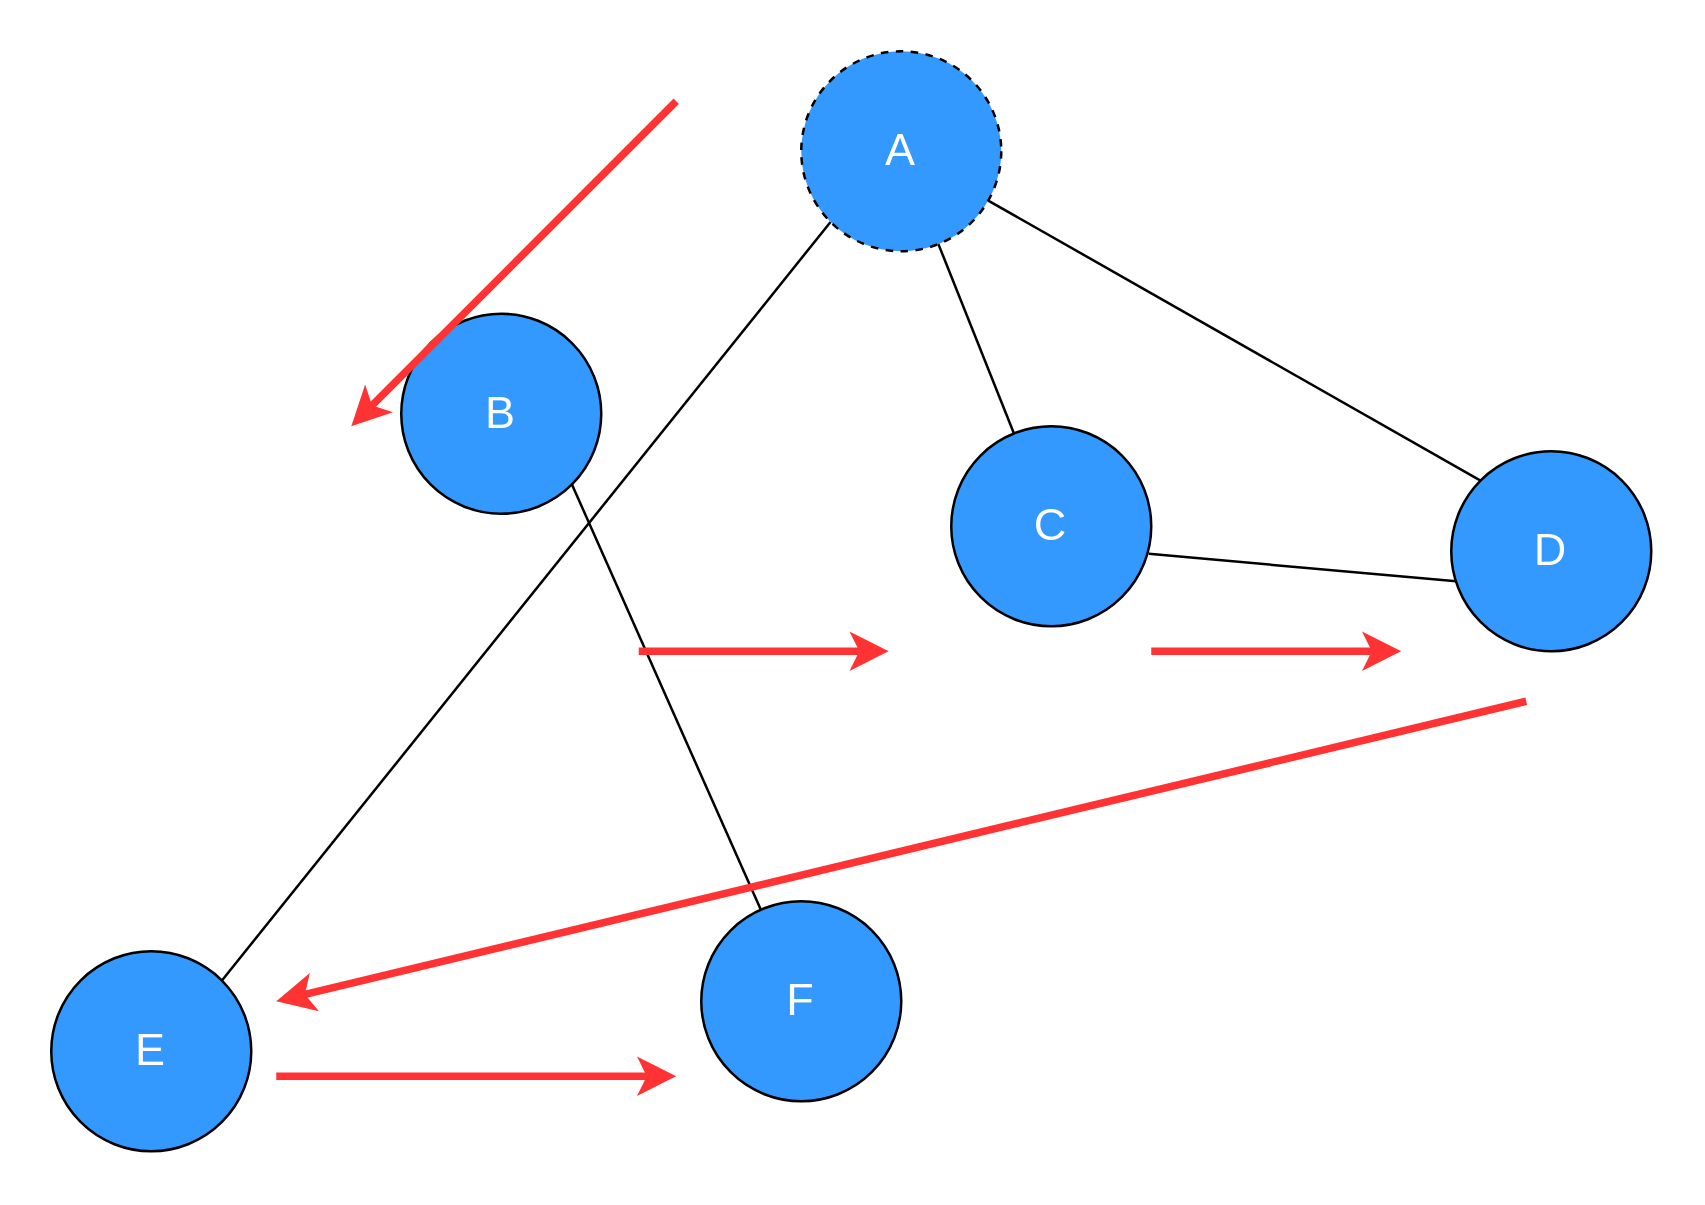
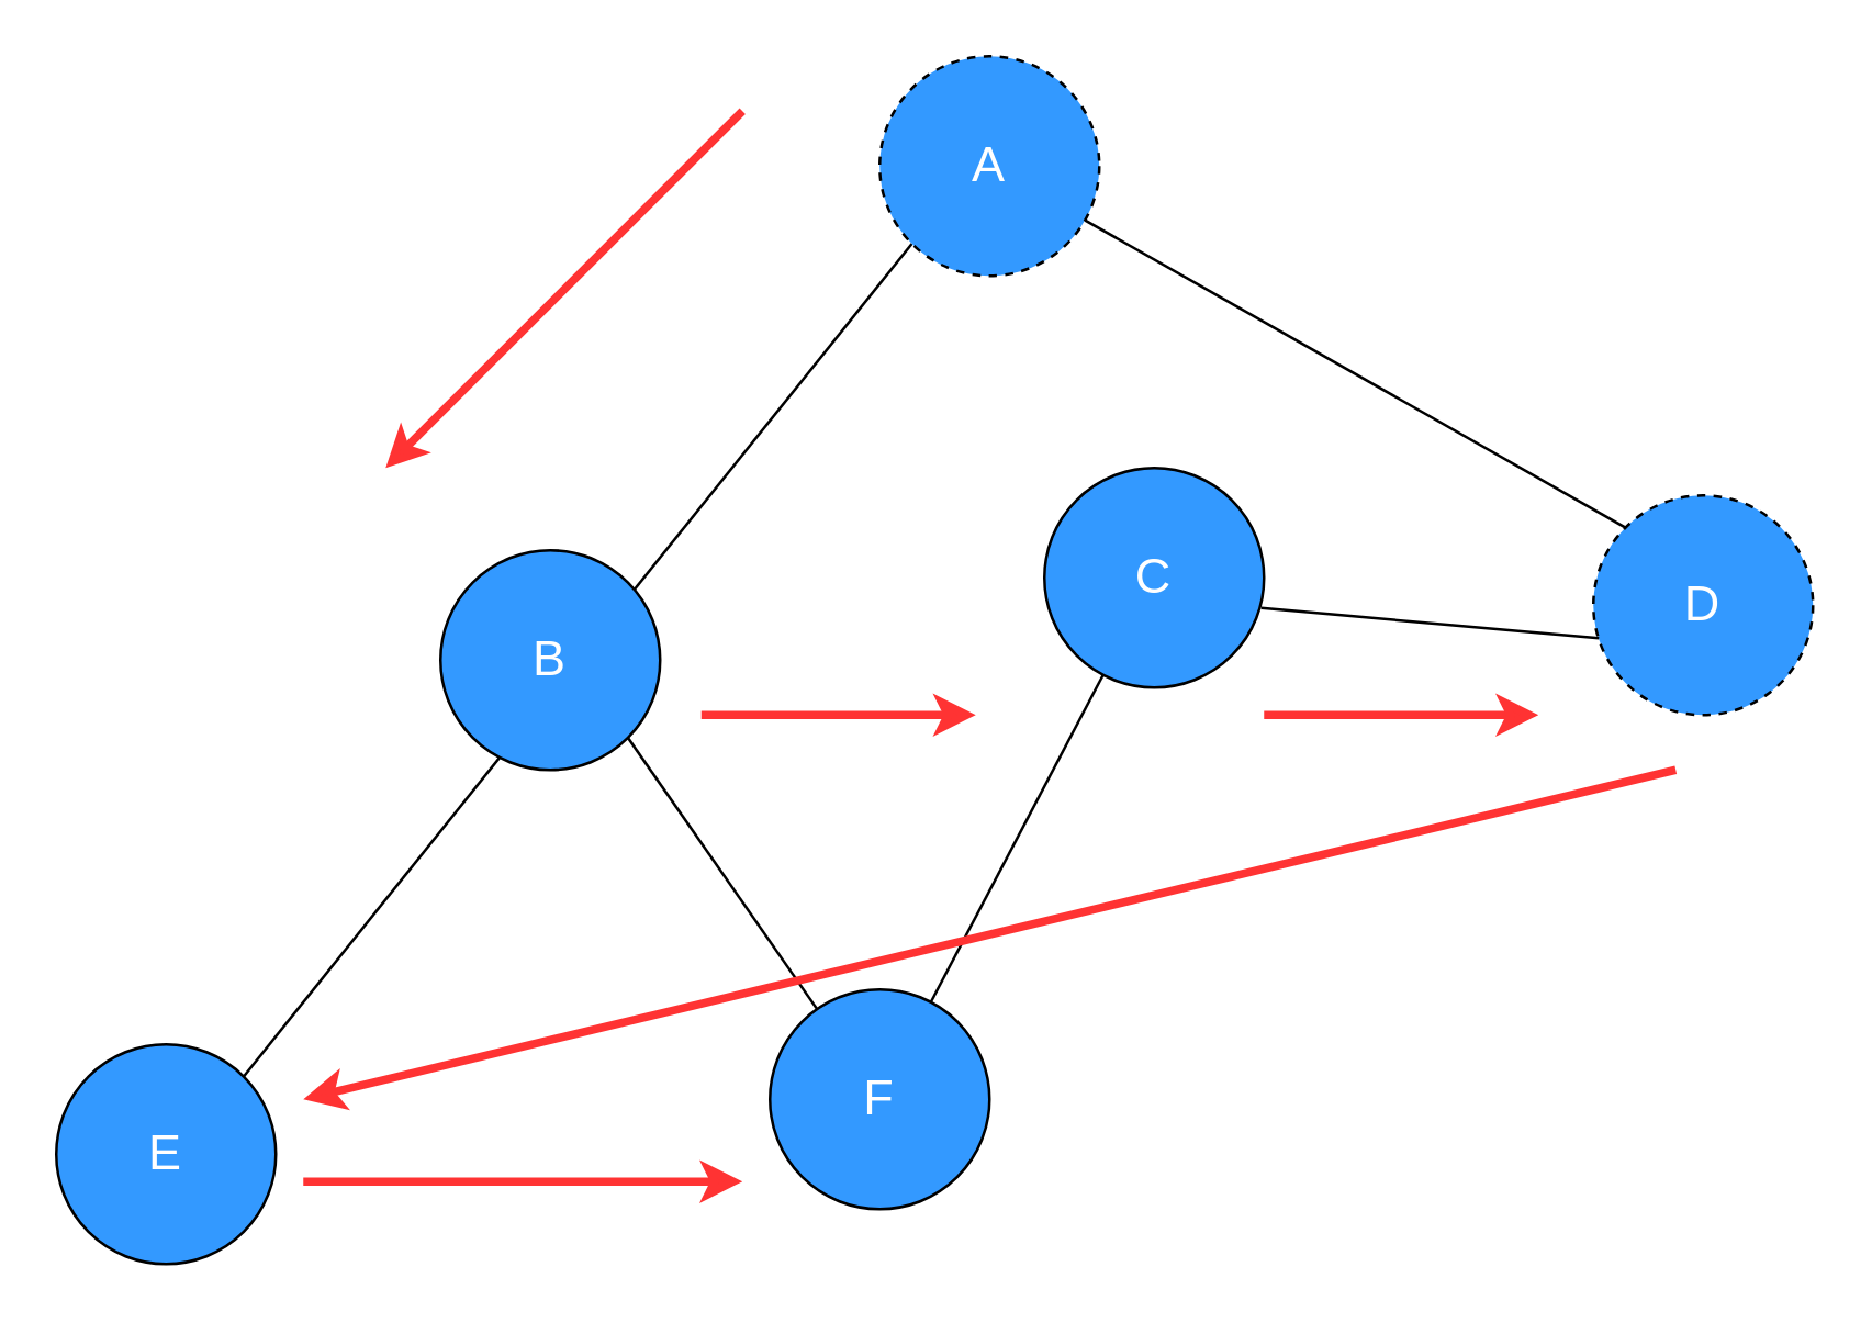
- <mxCell id="12" value="" style="endArrow=none;html=1;fontSize=18;fontColor=#FFFFFF;" parent="1" source="5" target="3" edge="1"><mxGeometry width="50" height="50" relative="1" as="geometry"><mxPoint x="420" y="180" as="sourcePoint" /><mxPoint x="470" y="130" as="targetPoint" /></mxGeometry></mxCell>
+ <mxCell id="12" value="" style="endArrow=none;html=1;fontSize=18;fontColor=#FFFFFF;" parent="1" source="5" target="8" edge="1"><mxGeometry width="50" height="50" relative="1" as="geometry"><mxPoint x="420" y="180" as="sourcePoint" /><mxPoint x="470" y="130" as="targetPoint" /></mxGeometry></mxCell>
- <mxCell id="4" value="B" style="ellipse;whiteSpace=wrap;html=1;aspect=fixed;fontSize=18;fontColor=#FFFFFF;fillColor=#3399FF;" parent="1" vertex="1"><mxGeometry x="160" y="125" width="80" height="80" as="geometry" /></mxCell>
+ <mxCell id="4" value="B" style="ellipse;whiteSpace=wrap;html=1;aspect=fixed;fontSize=18;fontColor=#FFFFFF;fillColor=#3399FF;" parent="1" vertex="1"><mxGeometry x="160" y="200" width="80" height="80" as="geometry" /></mxCell>
- <mxCell id="6" value="D" style="ellipse;whiteSpace=wrap;html=1;aspect=fixed;fontSize=18;fontColor=#FFFFFF;fillColor=#3399FF;" parent="1" vertex="1"><mxGeometry x="580" y="180" width="80" height="80" as="geometry" /></mxCell>
+ <mxCell id="6" value="D" style="ellipse;whiteSpace=wrap;html=1;aspect=fixed;fontSize=18;fontColor=#FFFFFF;fillColor=#3399FF;dashed=1;" parent="1" vertex="1"><mxGeometry x="580" y="180" width="80" height="80" as="geometry" /></mxCell>
